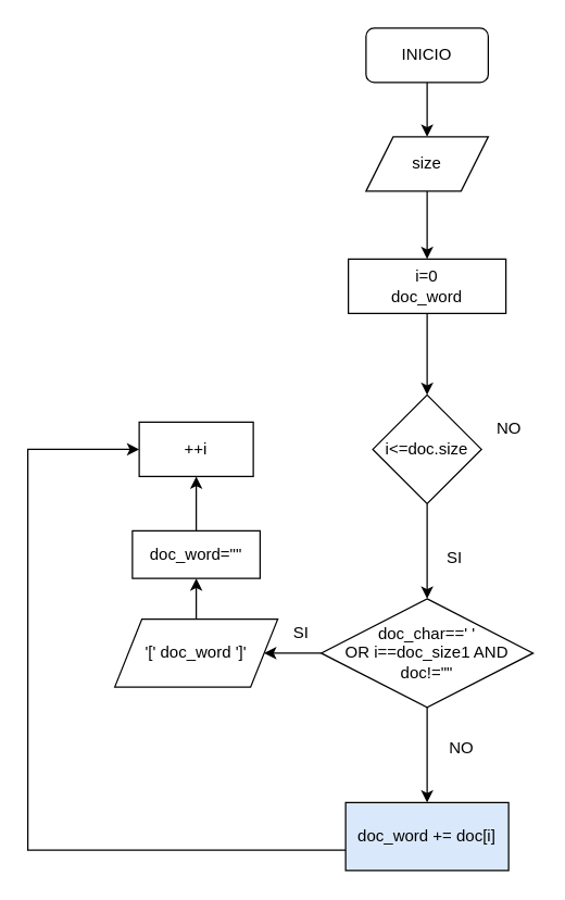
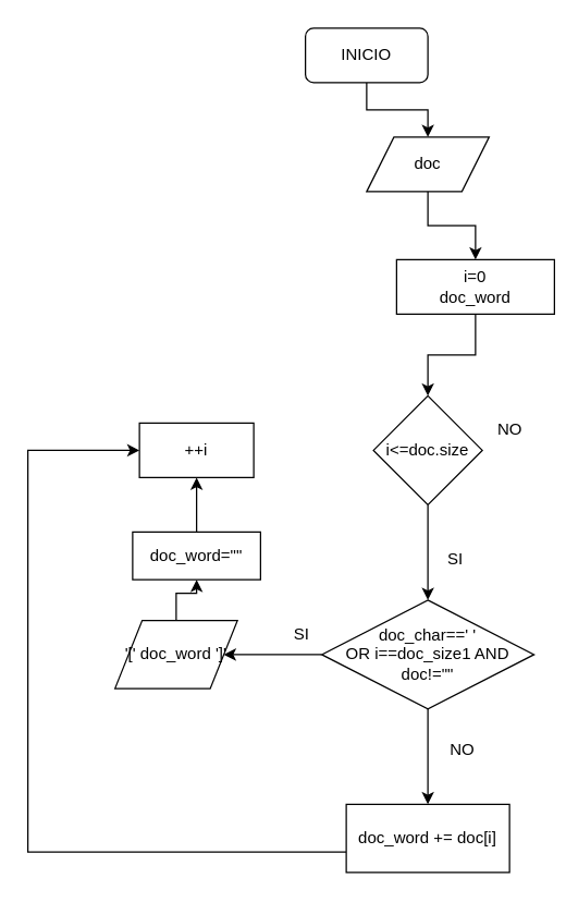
- <mxCell id="3" value="INICIO" style="rounded=1;whiteSpace=wrap;html=1;" vertex="1" parent="1"><mxGeometry x="269" y="20" width="90" height="40" as="geometry" /></mxCell>
+ <mxCell id="3" value="INICIO" style="rounded=1;whiteSpace=wrap;html=1;" vertex="1" parent="1"><mxGeometry x="224" y="20" width="90" height="40" as="geometry" /></mxCell>
- <mxCell id="5" value="size" style="shape=parallelogram;perimeter=parallelogramPerimeter;whiteSpace=wrap;html=1;fixedSize=1;" vertex="1" parent="1"><mxGeometry x="269" y="100" width="90" height="40" as="geometry" /></mxCell>
+ <mxCell id="5" value="doc" style="shape=parallelogram;perimeter=parallelogramPerimeter;whiteSpace=wrap;html=1;fixedSize=1;" vertex="1" parent="1"><mxGeometry x="269" y="100" width="90" height="40" as="geometry" /></mxCell>
- <mxCell id="7" value="i=0&lt;div&gt;doc_word&lt;/div&gt;" style="whiteSpace=wrap;html=1;" vertex="1" parent="1"><mxGeometry x="256" y="190" width="116" height="40" as="geometry" /></mxCell>
+ <mxCell id="7" value="i=0&lt;div&gt;doc_word&lt;/div&gt;" style="whiteSpace=wrap;html=1;" vertex="1" parent="1"><mxGeometry x="291" y="190" width="116" height="40" as="geometry" /></mxCell>
- <mxCell id="15" value="'[' doc_word ']'" style="shape=parallelogram;perimeter=parallelogramPerimeter;whiteSpace=wrap;html=1;fixedSize=1;" vertex="1" parent="1"><mxGeometry x="84" y="455" width="120" height="50" as="geometry" /></mxCell>
+ <mxCell id="15" value="'[' doc_word ']'" style="shape=parallelogram;perimeter=parallelogramPerimeter;whiteSpace=wrap;html=1;fixedSize=1;" vertex="1" parent="1"><mxGeometry x="84" y="455" width="90" height="50" as="geometry" /></mxCell>
- <mxCell id="19" value="doc_word += doc[i]" style="whiteSpace=wrap;html=1;fillColor=#dae8fc;" vertex="1" parent="1"><mxGeometry x="254" y="590" width="120" height="50" as="geometry" /></mxCell>
+ <mxCell id="19" value="doc_word += doc[i]" style="whiteSpace=wrap;html=1;" vertex="1" parent="1"><mxGeometry x="254" y="590" width="120" height="50" as="geometry" /></mxCell>
